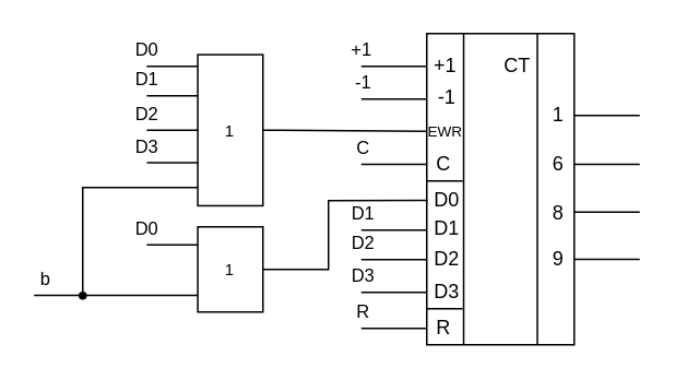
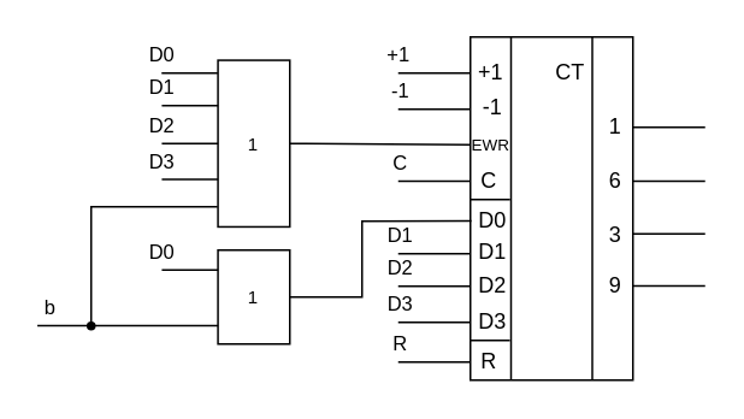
- <mxCell id="22" value="8" style="text;html=1;align=center;verticalAlign=middle;resizable=0;points=[];autosize=1;strokeColor=none;fillColor=none;" parent="1" vertex="1"><mxGeometry x="330" y="120" width="20" height="20" as="geometry" /></mxCell>
+ <mxCell id="22" value="3" style="text;html=1;align=center;verticalAlign=middle;resizable=0;points=[];autosize=1;strokeColor=none;fillColor=none;" parent="1" vertex="1"><mxGeometry x="330" y="120" width="20" height="20" as="geometry" /></mxCell>
